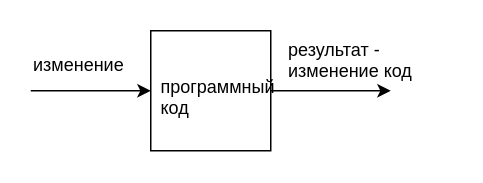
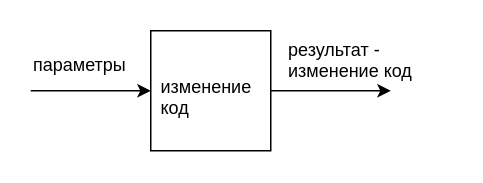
- <mxCell id="5" value="изменение" style="text;html=1;resizable=0;points=[];autosize=1;align=left;verticalAlign=top;spacingTop=-4;" vertex="1" parent="1"><mxGeometry x="20" y="33" width="70" height="20" as="geometry" /></mxCell>
+ <mxCell id="5" value="параметры" style="text;html=1;resizable=0;points=[];autosize=1;align=left;verticalAlign=top;spacingTop=-4;" vertex="1" parent="1"><mxGeometry x="20" y="33" width="70" height="20" as="geometry" /></mxCell>
- <mxCell id="7" value="программный&lt;br&gt;код" style="text;html=1;resizable=0;points=[];autosize=1;align=left;verticalAlign=top;spacingTop=-4;" vertex="1" parent="1"><mxGeometry x="105" y="48" width="90" height="30" as="geometry" /></mxCell>
+ <mxCell id="7" value="изменение&lt;br&gt;код" style="text;html=1;resizable=0;points=[];autosize=1;align=left;verticalAlign=top;spacingTop=-4;" vertex="1" parent="1"><mxGeometry x="105" y="48" width="90" height="30" as="geometry" /></mxCell>
